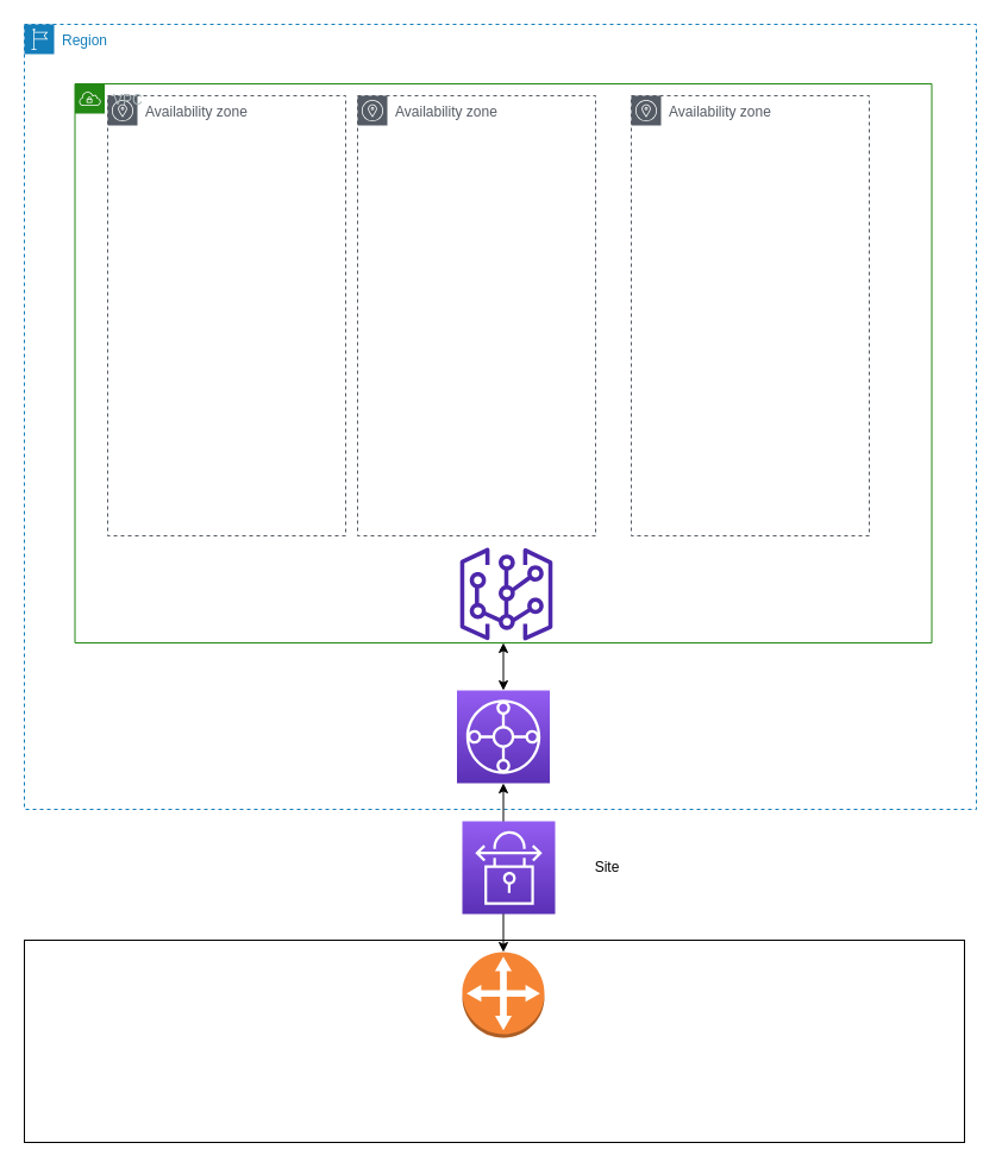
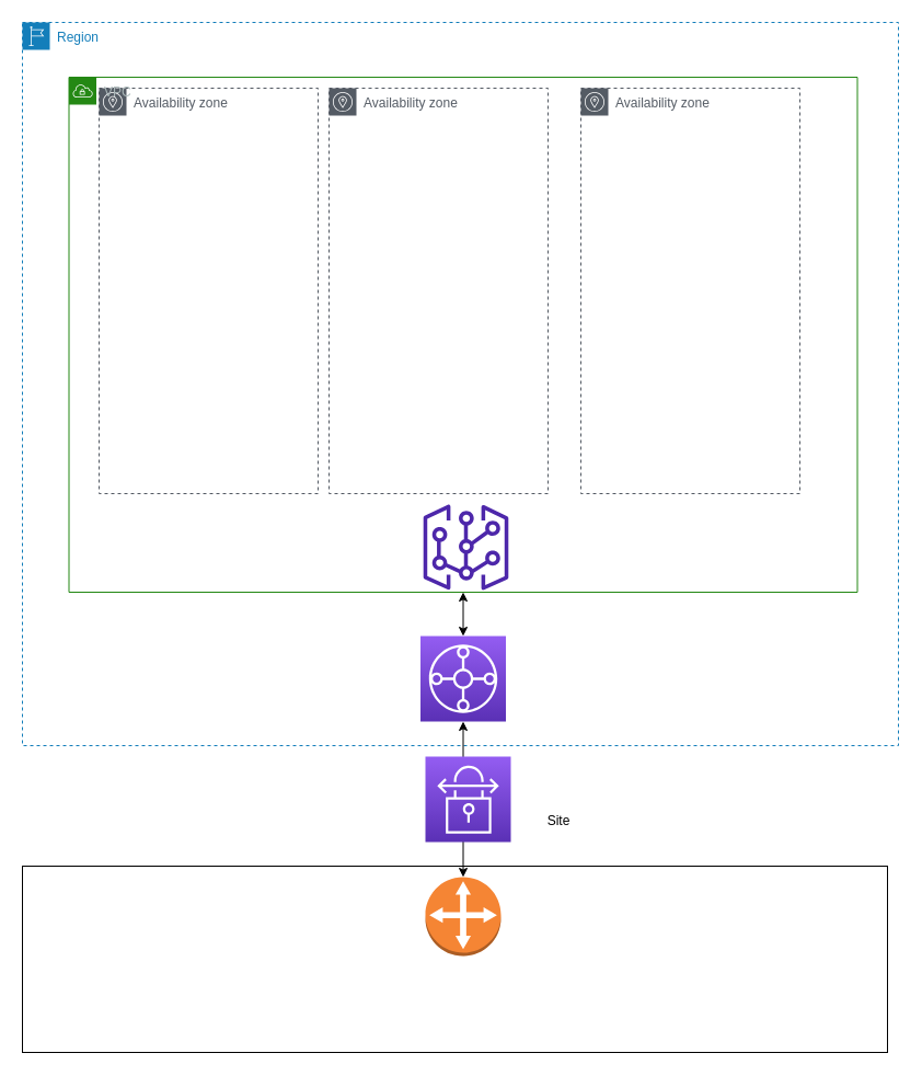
- <mxCell id="15" value="Site" style="text;html=1;strokeColor=none;fillColor=none;align=center;verticalAlign=middle;whiteSpace=wrap;rounded=0;shadow=0;labelBackgroundColor=default;labelBorderColor=none;fontColor=none;" vertex="1" parent="1"><mxGeometry x="480" y="714" width="60" height="30" as="geometry" /></mxCell>
+ <mxCell id="15" value="Site" style="text;html=1;strokeColor=none;fillColor=none;align=center;verticalAlign=middle;whiteSpace=wrap;rounded=0;shadow=0;labelBackgroundColor=default;labelBorderColor=none;fontColor=none;" vertex="1" parent="1"><mxGeometry x="480" y="734" width="60" height="30" as="geometry" /></mxCell>
